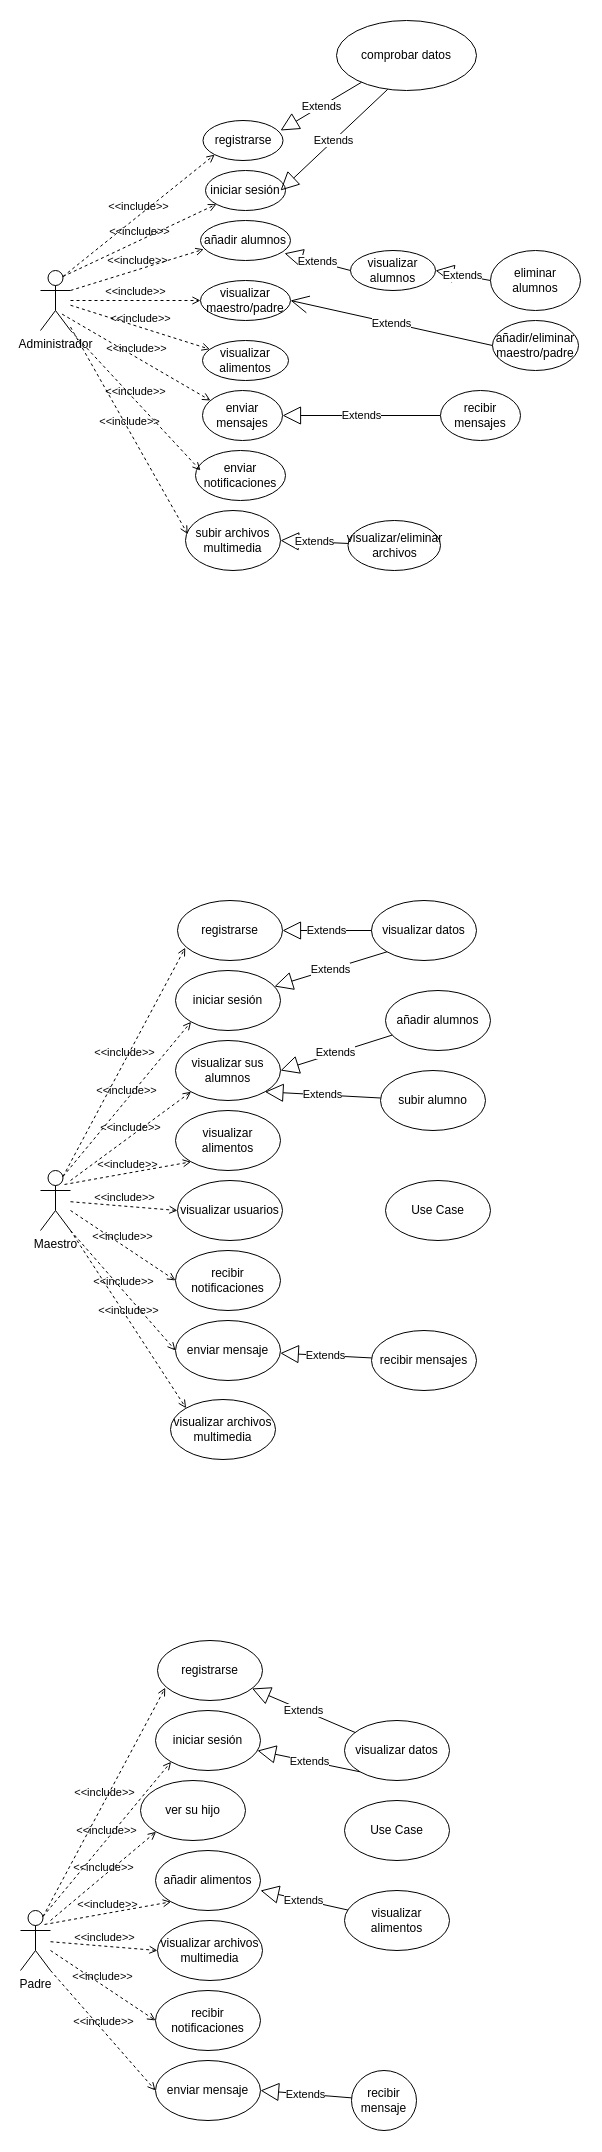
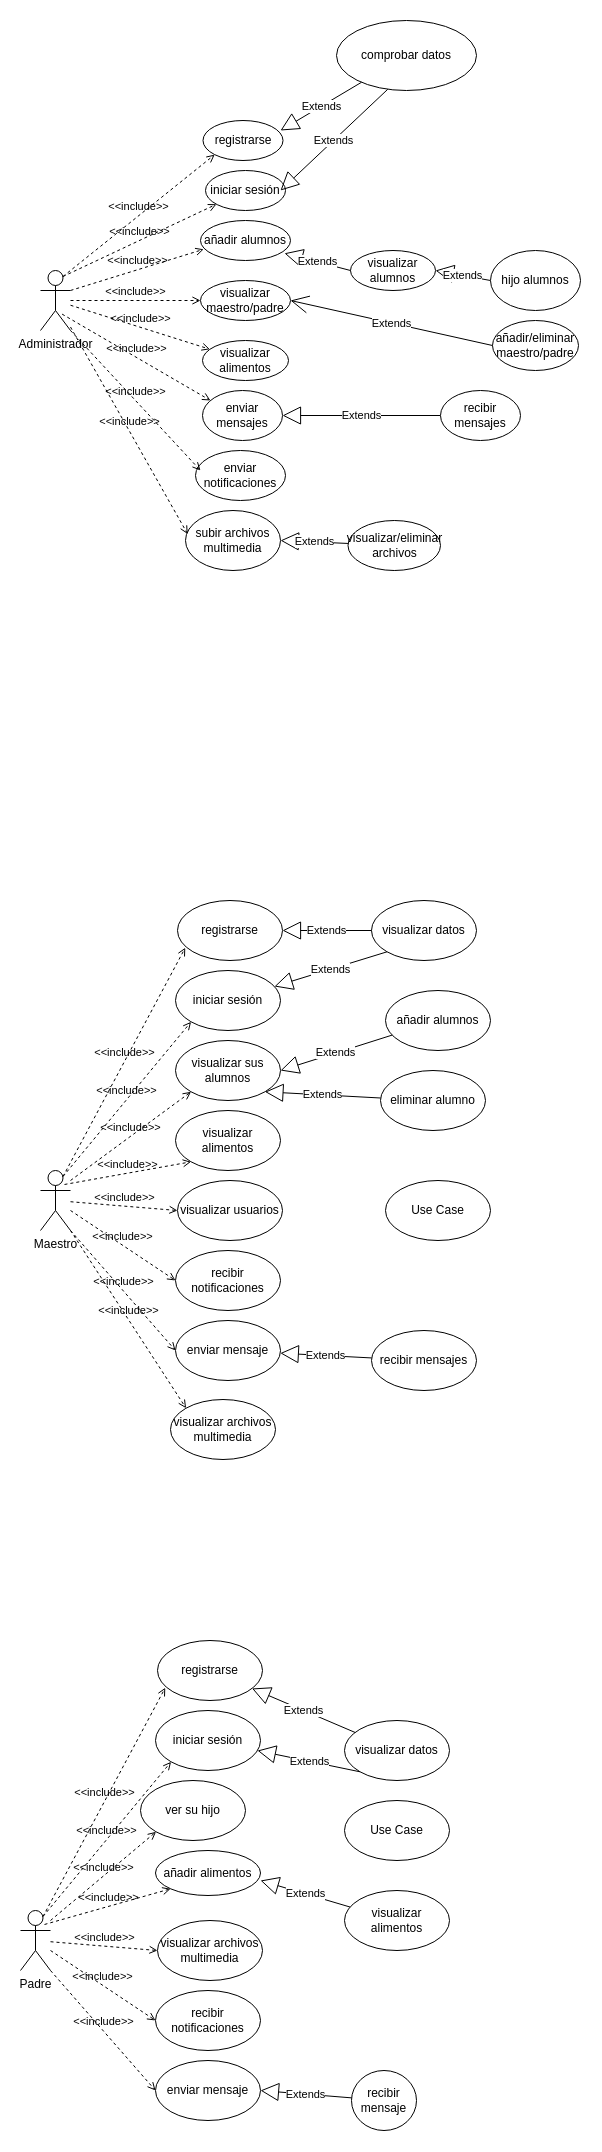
- <mxCell id="13" value="eliminar alumnos" style="ellipse;whiteSpace=wrap;html=1;" parent="1" vertex="1"><mxGeometry x="490" y="250" width="90" height="60" as="geometry" /></mxCell>
+ <mxCell id="13" value="hijo alumnos" style="ellipse;whiteSpace=wrap;html=1;" parent="1" vertex="1"><mxGeometry x="490" y="250" width="90" height="60" as="geometry" /></mxCell>
- <mxCell id="43" value="subir alumno" style="ellipse;whiteSpace=wrap;html=1;" vertex="1" parent="1"><mxGeometry x="380" y="1070" width="105" height="60" as="geometry" /></mxCell>
+ <mxCell id="43" value="eliminar alumno" style="ellipse;whiteSpace=wrap;html=1;" vertex="1" parent="1"><mxGeometry x="380" y="1070" width="105" height="60" as="geometry" /></mxCell>
- <mxCell id="59" value="añadir alimentos" style="ellipse;whiteSpace=wrap;html=1;" vertex="1" parent="1"><mxGeometry x="155" y="1850" width="105" height="60" as="geometry" /></mxCell>
+ <mxCell id="59" value="añadir alimentos" style="ellipse;whiteSpace=wrap;html=1;" vertex="1" parent="1"><mxGeometry x="155" y="1850" width="105" height="45" as="geometry" /></mxCell>
